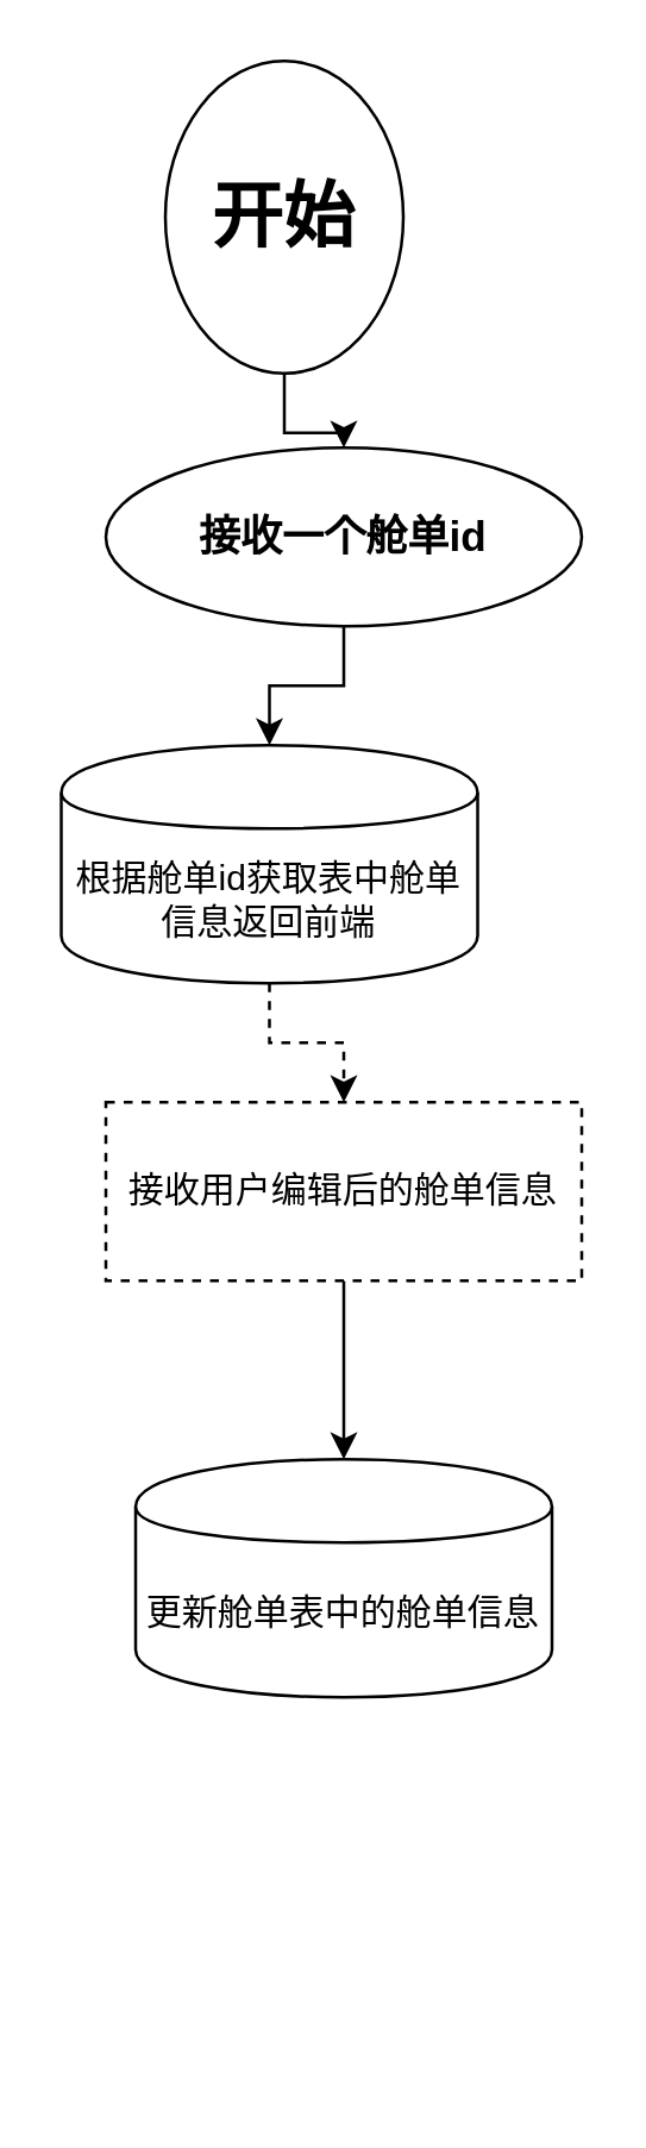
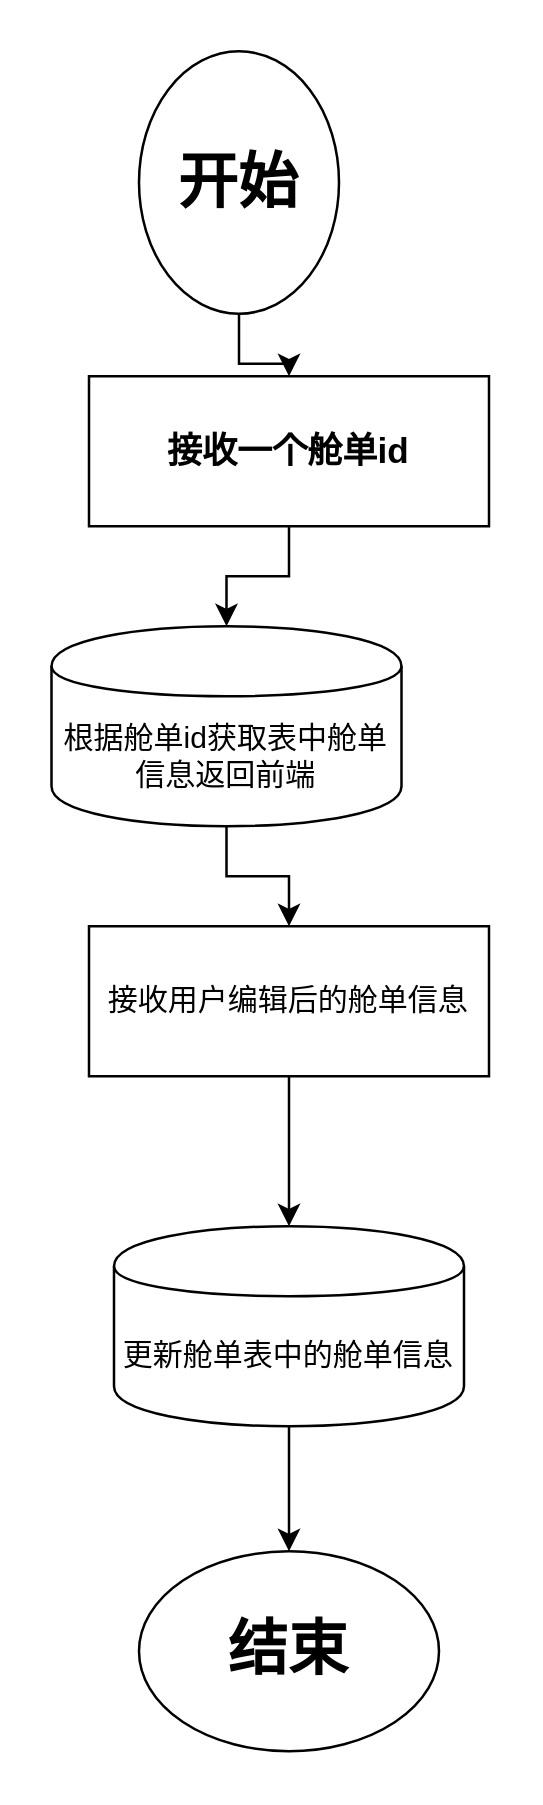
- <mxCell id="5" value="&lt;h3&gt;接收一个舱单id&lt;/h3&gt;" style="ellipse;whiteSpace=wrap;html=1;" vertex="1" parent="1"><mxGeometry x="35" y="150" width="160" height="60" as="geometry" /></mxCell>
+ <mxCell id="5" value="&lt;h3&gt;接收一个舱单id&lt;/h3&gt;" style="rounded=0;whiteSpace=wrap;html=1;" vertex="1" parent="1"><mxGeometry x="35" y="150" width="160" height="60" as="geometry" /></mxCell>
- <mxCell id="6" value="" style="edgeStyle=orthogonalEdgeStyle;rounded=0;orthogonalLoop=1;jettySize=auto;html=1;dashed=1;" edge="1" parent="1" source="7" target="9"><mxGeometry relative="1" as="geometry" /></mxCell>
+ <mxCell id="6" value="" style="edgeStyle=orthogonalEdgeStyle;rounded=0;orthogonalLoop=1;jettySize=auto;html=1;" edge="1" parent="1" source="7" target="9"><mxGeometry relative="1" as="geometry" /></mxCell>
- <mxCell id="9" value="接收用户编辑后的舱单信息" style="rounded=0;whiteSpace=wrap;html=1;dashed=1;" vertex="1" parent="1"><mxGeometry x="35" y="370" width="160" height="60" as="geometry" /></mxCell>
+ <mxCell id="9" value="接收用户编辑后的舱单信息" style="rounded=0;whiteSpace=wrap;html=1;" vertex="1" parent="1"><mxGeometry x="35" y="370" width="160" height="60" as="geometry" /></mxCell>
+ <mxCell id="10" value="" style="edgeStyle=orthogonalEdgeStyle;rounded=0;orthogonalLoop=1;jettySize=auto;html=1;" edge="1" parent="1" source="11" target="12"><mxGeometry relative="1" as="geometry" /></mxCell>
+ <mxCell id="12" value="&lt;h1&gt;结束&lt;/h1&gt;" style="ellipse;whiteSpace=wrap;html=1;" vertex="1" parent="1"><mxGeometry x="55" y="620" width="120" height="80" as="geometry" /></mxCell>
